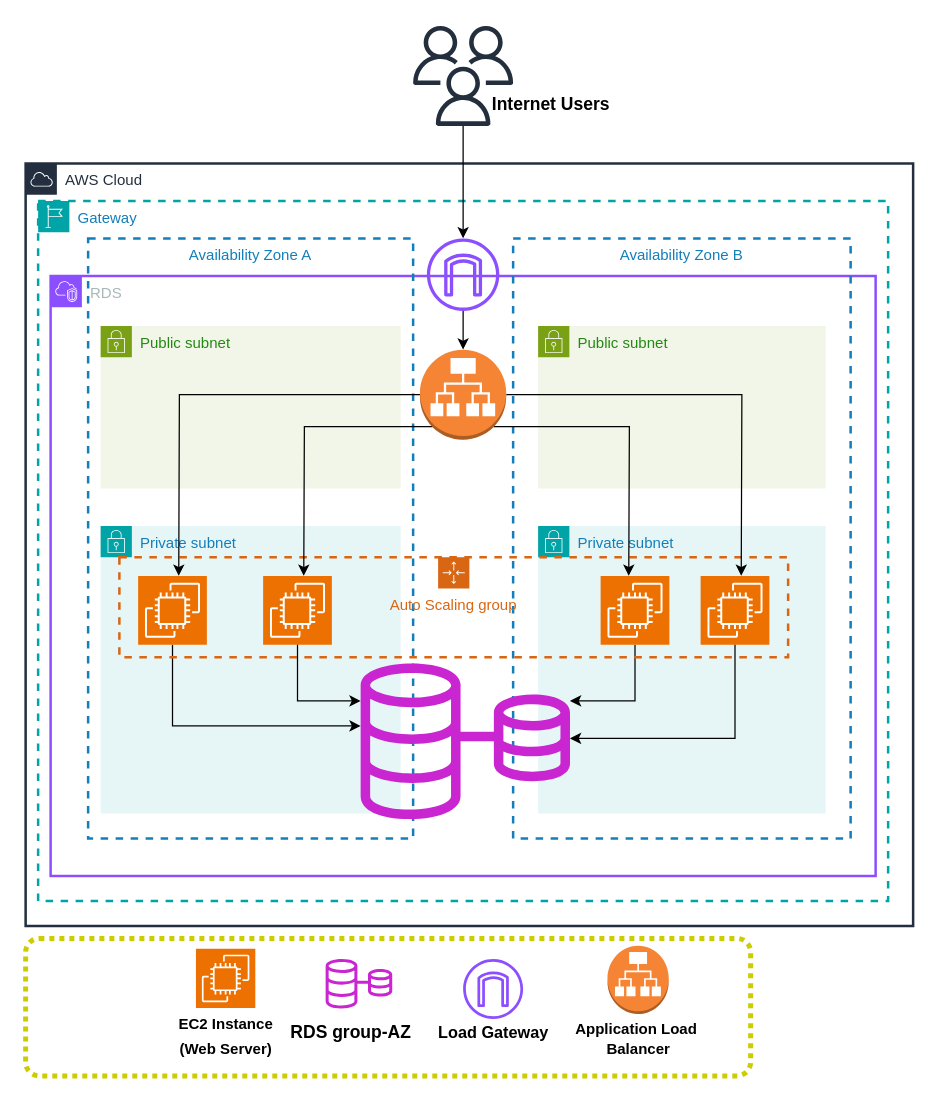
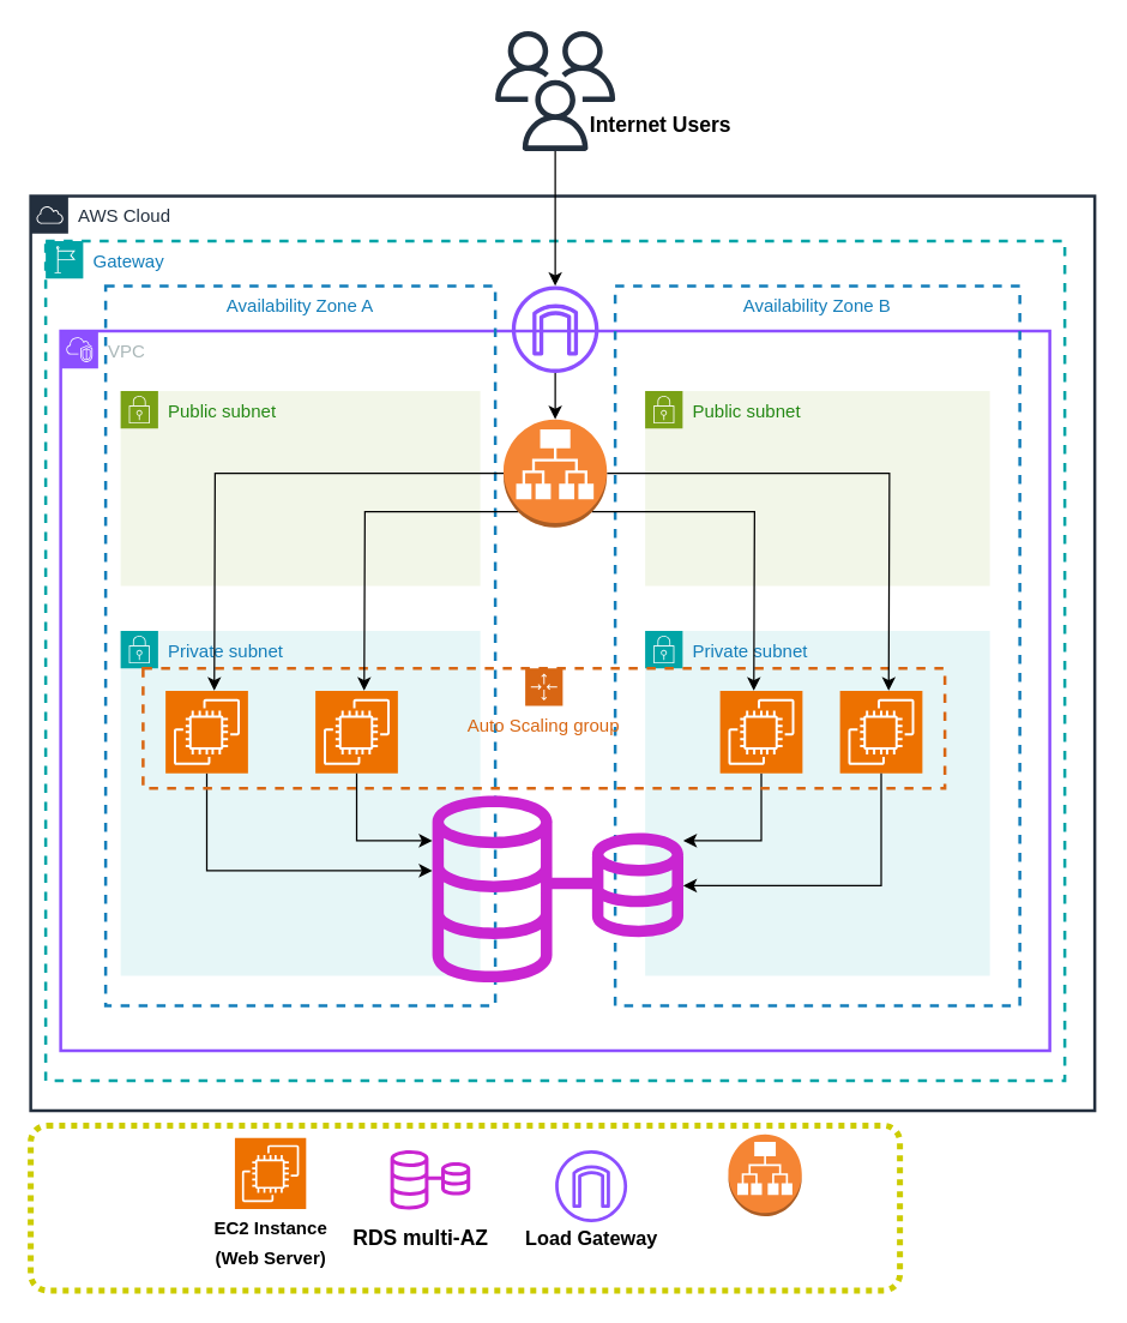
- <mxCell id="4" value="RDS" style="points=[[0,0],[0.25,0],[0.5,0],[0.75,0],[1,0],[1,0.25],[1,0.5],[1,0.75],[1,1],[0.75,1],[0.5,1],[0.25,1],[0,1],[0,0.75],[0,0.5],[0,0.25]];outlineConnect=0;gradientColor=none;html=1;whiteSpace=wrap;fontSize=12;fontStyle=0;container=1;pointerEvents=0;collapsible=0;recursiveResize=0;shape=mxgraph.aws4.group;grIcon=mxgraph.aws4.group_vpc2;strokeColor=#8C4FFF;fillColor=none;verticalAlign=top;align=left;spacingLeft=30;fontColor=#AAB7B8;dashed=0;strokeWidth=2;" parent="3" vertex="1"><mxGeometry x="10" y="60" width="660" height="480" as="geometry" /></mxCell>
+ <mxCell id="4" value="VPC" style="points=[[0,0],[0.25,0],[0.5,0],[0.75,0],[1,0],[1,0.25],[1,0.5],[1,0.75],[1,1],[0.75,1],[0.5,1],[0.25,1],[0,1],[0,0.75],[0,0.5],[0,0.25]];outlineConnect=0;gradientColor=none;html=1;whiteSpace=wrap;fontSize=12;fontStyle=0;container=1;pointerEvents=0;collapsible=0;recursiveResize=0;shape=mxgraph.aws4.group;grIcon=mxgraph.aws4.group_vpc2;strokeColor=#8C4FFF;fillColor=none;verticalAlign=top;align=left;spacingLeft=30;fontColor=#AAB7B8;dashed=0;strokeWidth=2;" parent="3" vertex="1"><mxGeometry x="10" y="60" width="660" height="480" as="geometry" /></mxCell>
- <mxCell id="37" value="&lt;font style=&quot;font-size: 14px;&quot;&gt;RDS group-AZ&lt;/font&gt;" style="text;strokeColor=none;fillColor=none;html=1;fontSize=24;fontStyle=1;verticalAlign=middle;align=center;" parent="35" vertex="1"><mxGeometry y="33" width="100" height="44" as="geometry" /></mxCell>
+ <mxCell id="37" value="&lt;font style=&quot;font-size: 14px;&quot;&gt;RDS multi-AZ&lt;/font&gt;" style="text;strokeColor=none;fillColor=none;html=1;fontSize=24;fontStyle=1;verticalAlign=middle;align=center;" parent="35" vertex="1"><mxGeometry y="33" width="100" height="44" as="geometry" /></mxCell>
- <mxCell id="43" value="&lt;div style=&quot;line-height: 60%;&quot;&gt;&lt;font style=&quot;font-size: 12px; line-height: 60%;&quot;&gt;Application Load&amp;nbsp;&lt;/font&gt;&lt;div&gt;&lt;font style=&quot;font-size: 12px; line-height: 60%;&quot;&gt;Balancer&lt;/font&gt;&lt;/div&gt;&lt;/div&gt;" style="text;strokeColor=none;fillColor=none;html=1;fontSize=24;fontStyle=1;verticalAlign=middle;align=center;" parent="41" vertex="1"><mxGeometry y="54.571" width="100" height="33" as="geometry" /></mxCell>
